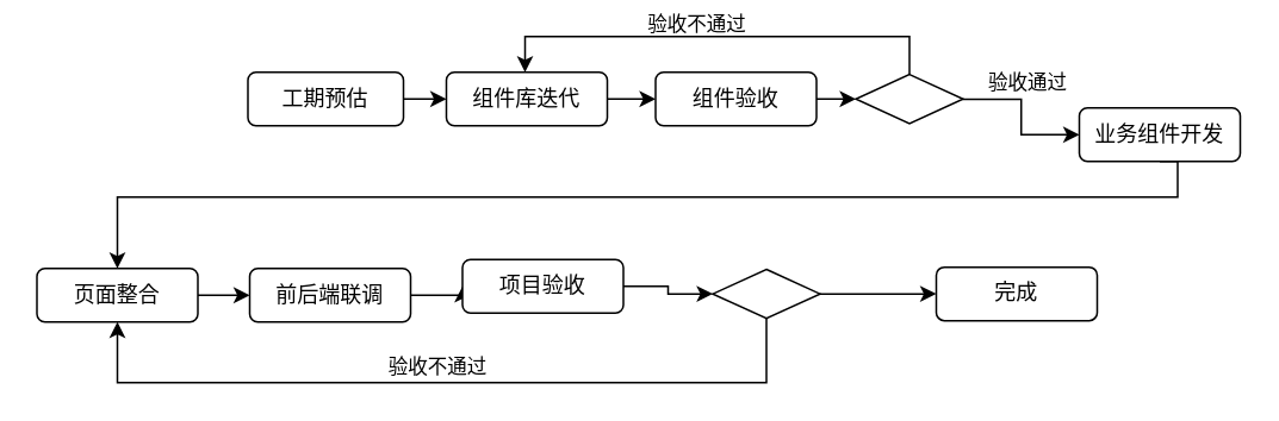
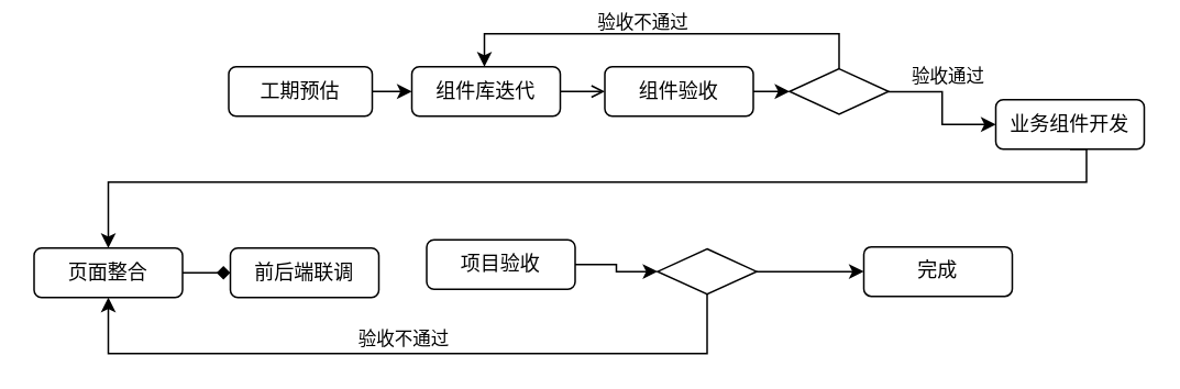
- <mxCell id="2" style="edgeStyle=orthogonalEdgeStyle;rounded=0;orthogonalLoop=1;jettySize=auto;html=1;entryX=0;entryY=0.5;entryDx=0;entryDy=0;" edge="1" parent="1" source="3" target="17"><mxGeometry relative="1" as="geometry"><mxPoint x="394" y="54.25" as="targetPoint" /></mxGeometry></mxCell>
+ <mxCell id="2" style="edgeStyle=orthogonalEdgeStyle;rounded=0;orthogonalLoop=1;jettySize=auto;html=1;entryX=0;entryY=0.5;entryDx=0;entryDy=0;endArrow=open;" edge="1" parent="1" source="3" target="17"><mxGeometry relative="1" as="geometry"><mxPoint x="394" y="54.25" as="targetPoint" /></mxGeometry></mxCell>
- <mxCell id="9" style="edgeStyle=orthogonalEdgeStyle;rounded=0;orthogonalLoop=1;jettySize=auto;html=1;entryX=0;entryY=0.5;entryDx=0;entryDy=0;" edge="1" parent="1" source="10" target="12"><mxGeometry relative="1" as="geometry" /></mxCell>
+ <mxCell id="9" style="edgeStyle=orthogonalEdgeStyle;rounded=0;orthogonalLoop=1;jettySize=auto;html=1;entryX=0;entryY=0.5;entryDx=0;entryDy=0;endArrow=diamond;" edge="1" parent="1" source="10" target="12"><mxGeometry relative="1" as="geometry" /></mxCell>
- <mxCell id="11" style="edgeStyle=orthogonalEdgeStyle;rounded=0;orthogonalLoop=1;jettySize=auto;html=1;exitX=1;exitY=0.5;exitDx=0;exitDy=0;entryX=0;entryY=0.5;entryDx=0;entryDy=0;" edge="1" parent="1" source="12" target="25"><mxGeometry relative="1" as="geometry" /></mxCell>
